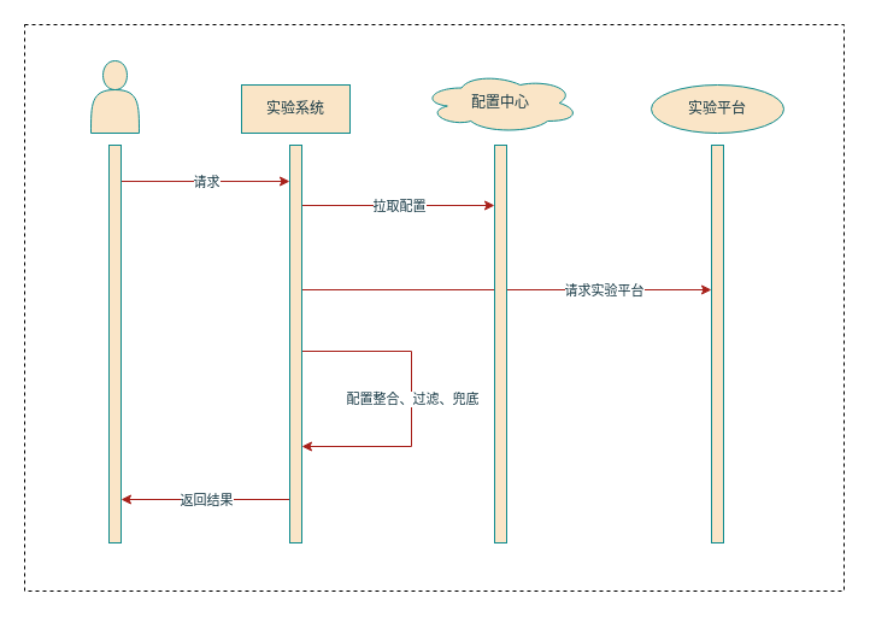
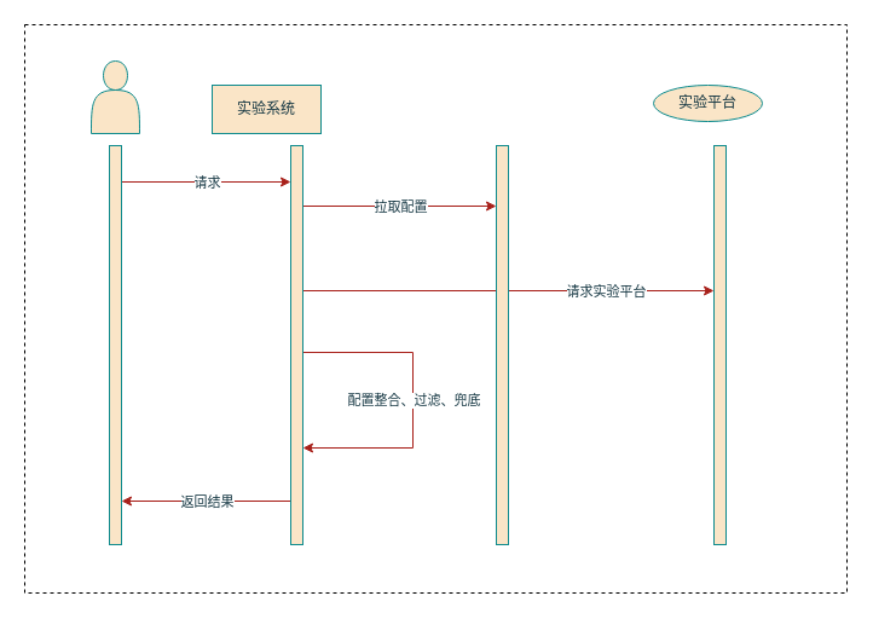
- <mxCell id="5" value="配置中心" style="ellipse;shape=cloud;whiteSpace=wrap;html=1;strokeColor=#0F8B8D;fontColor=#143642;fillColor=#FAE5C7;" parent="1" vertex="1"><mxGeometry x="350" y="60" width="130" height="50" as="geometry" /></mxCell>
- <mxCell id="4" value="实验系统" style="rounded=0;whiteSpace=wrap;html=1;strokeColor=#0F8B8D;fontColor=#143642;fillColor=#FAE5C7;" parent="1" vertex="1"><mxGeometry x="200" y="70" width="90" height="40" as="geometry" /></mxCell>
+ <mxCell id="4" value="实验系统" style="rounded=0;whiteSpace=wrap;html=1;strokeColor=#0F8B8D;fontColor=#143642;fillColor=#FAE5C7;" parent="1" vertex="1"><mxGeometry x="175" y="70" width="90" height="40" as="geometry" /></mxCell>
- <mxCell id="6" value="实验平台" style="ellipse;whiteSpace=wrap;html=1;strokeColor=#0F8B8D;fontColor=#143642;fillColor=#FAE5C7;" parent="1" vertex="1"><mxGeometry x="540" y="70" width="110" height="40" as="geometry" /></mxCell>
+ <mxCell id="6" value="实验平台" style="ellipse;whiteSpace=wrap;html=1;strokeColor=#0F8B8D;fontColor=#143642;fillColor=#FAE5C7;" parent="1" vertex="1"><mxGeometry x="540" y="70" width="90" height="30" as="geometry" /></mxCell>
